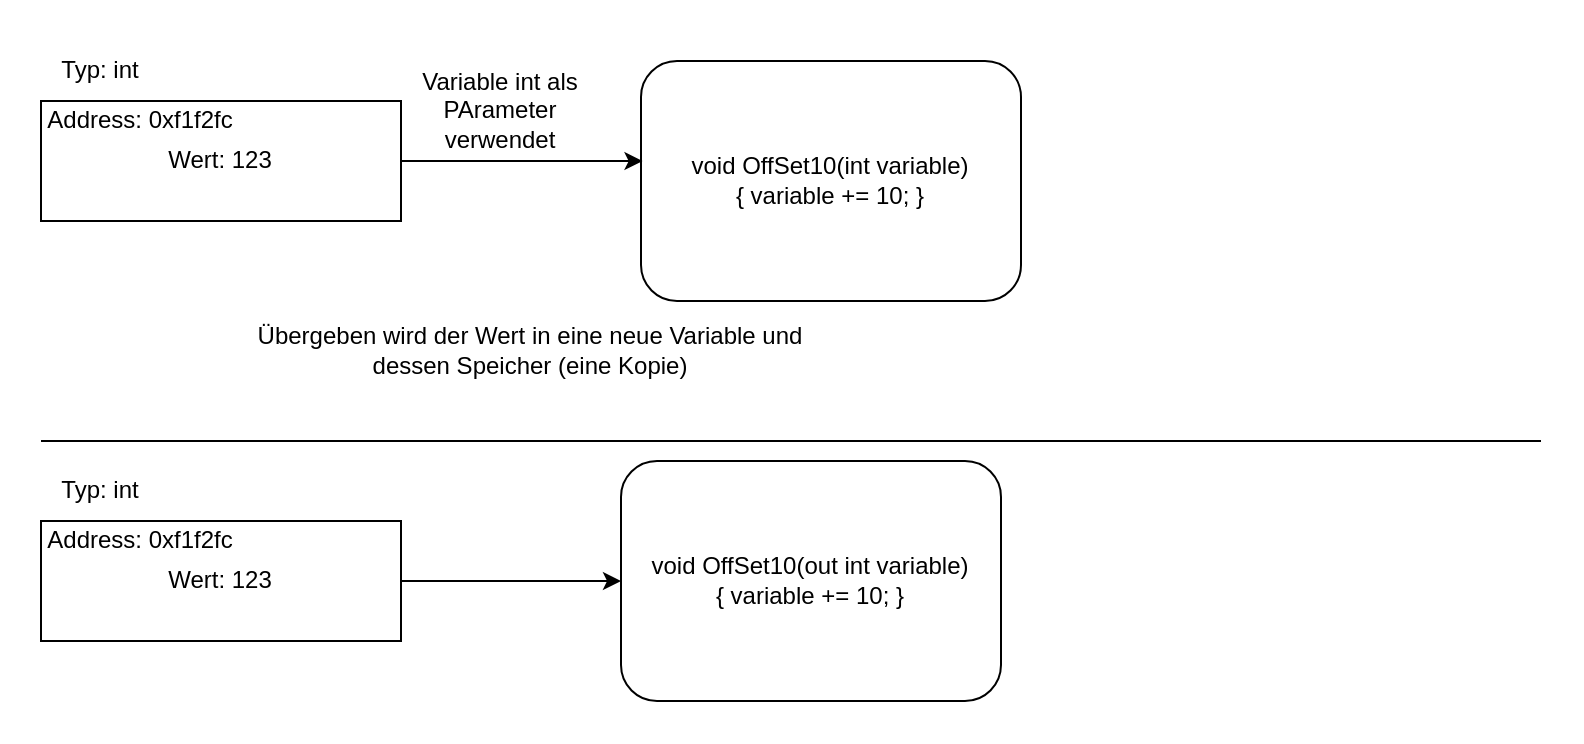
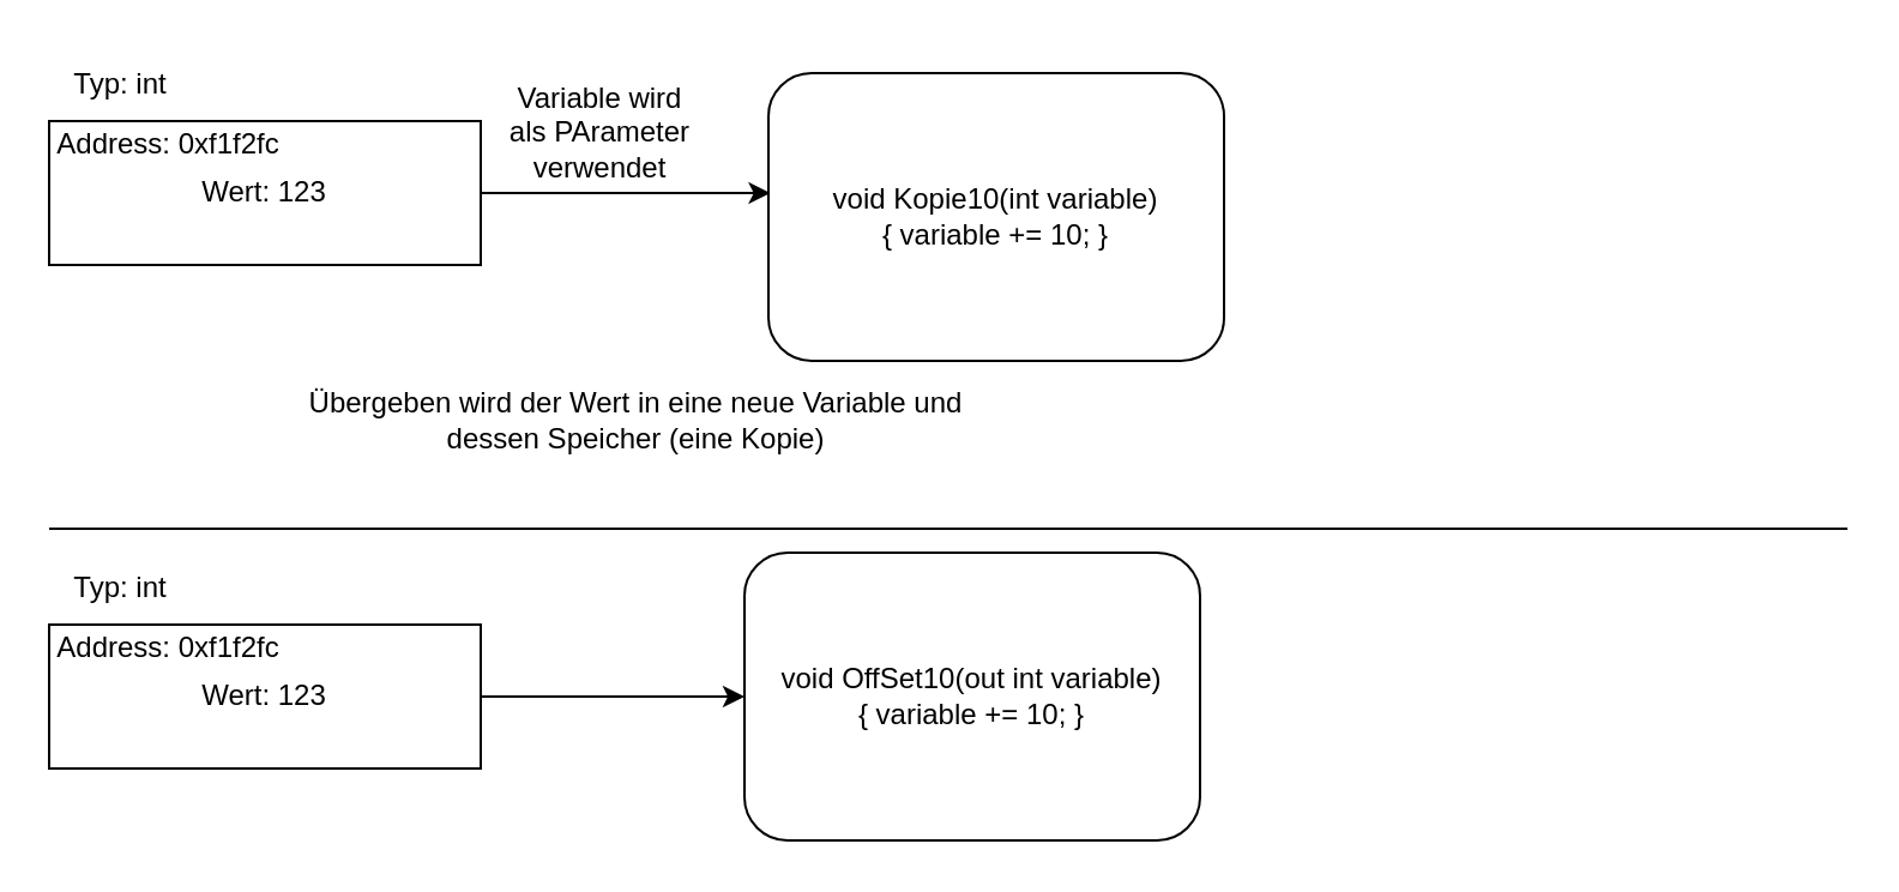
- <mxCell id="7" value="Variable int als PArameter verwendet" style="text;html=1;strokeColor=none;fillColor=none;align=center;verticalAlign=middle;whiteSpace=wrap;rounded=0;" vertex="1" parent="1"><mxGeometry x="210" y="40" width="80" height="30" as="geometry" /></mxCell>
+ <mxCell id="7" value="Variable wird als PArameter verwendet" style="text;html=1;strokeColor=none;fillColor=none;align=center;verticalAlign=middle;whiteSpace=wrap;rounded=0;" vertex="1" parent="1"><mxGeometry x="210" y="40" width="80" height="30" as="geometry" /></mxCell>
- <mxCell id="5" value="void OffSet10(int variable)&lt;br&gt;{ variable += 10; }&lt;br&gt;" style="rounded=1;whiteSpace=wrap;html=1;" vertex="1" parent="1"><mxGeometry x="320" y="30" width="190" height="120" as="geometry" /></mxCell>
+ <mxCell id="5" value="void Kopie10(int variable)&lt;br&gt;{ variable += 10; }&lt;br&gt;" style="rounded=1;whiteSpace=wrap;html=1;" vertex="1" parent="1"><mxGeometry x="320" y="30" width="190" height="120" as="geometry" /></mxCell>
